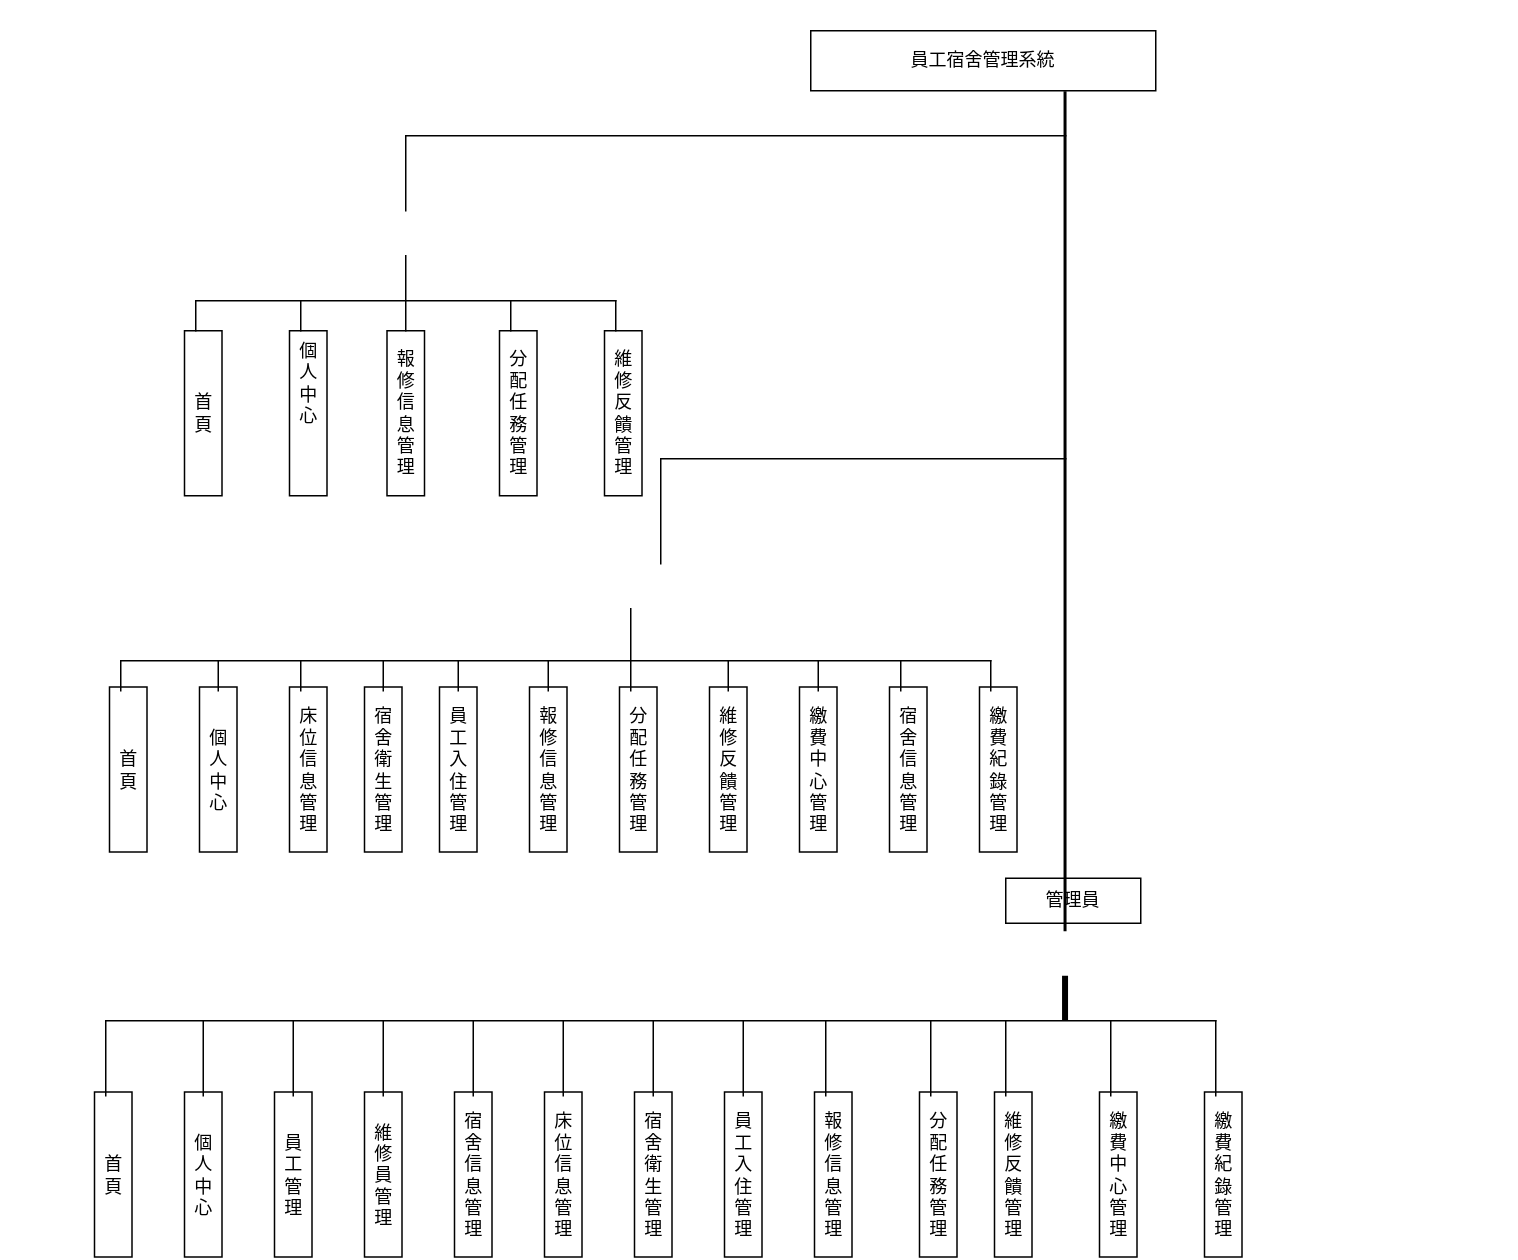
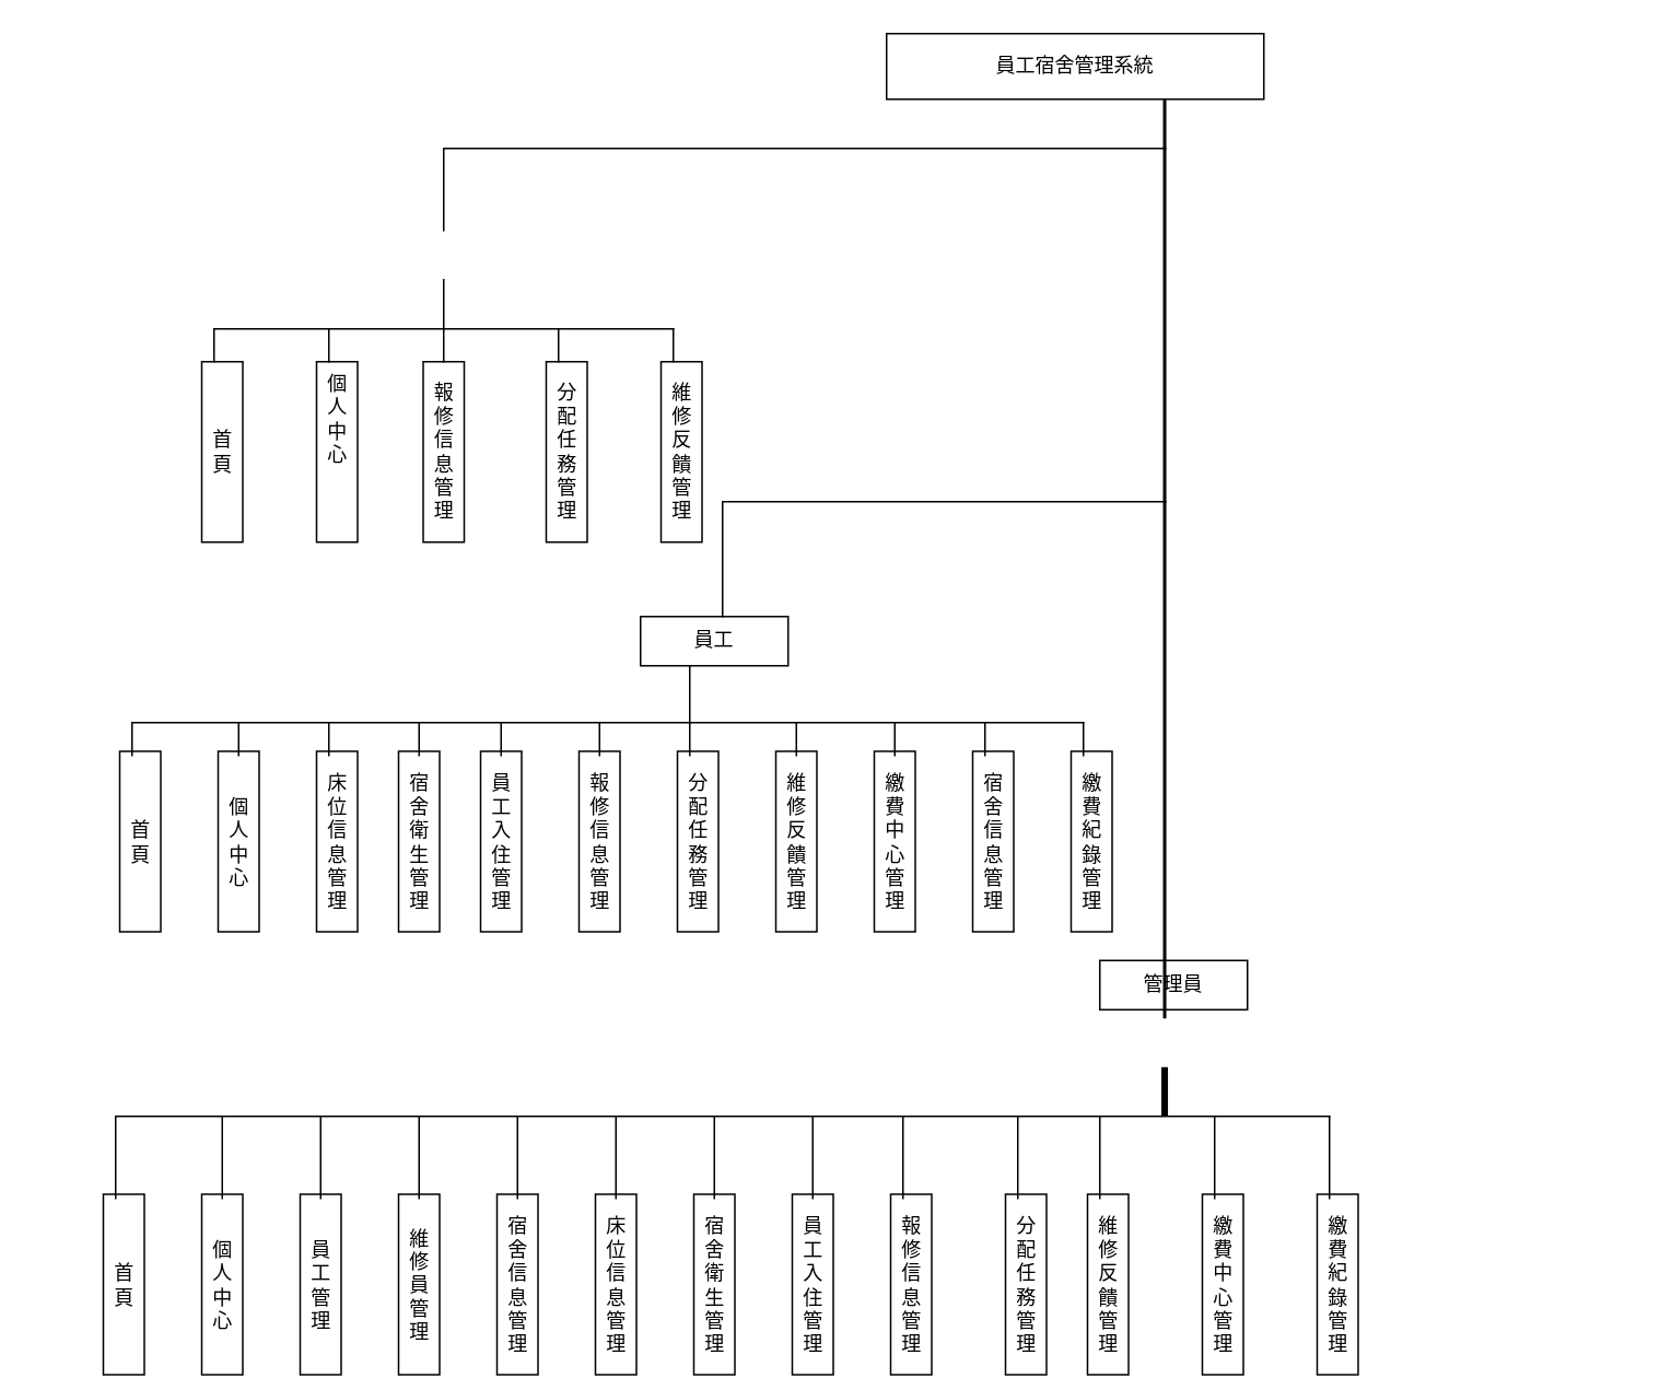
+ <mxCell id="6" value="員工" style="rounded=0;whiteSpace=wrap;html=1;" parent="1" vertex="1"><mxGeometry x="390" y="375.35" width="90" height="30" as="geometry" /></mxCell>
